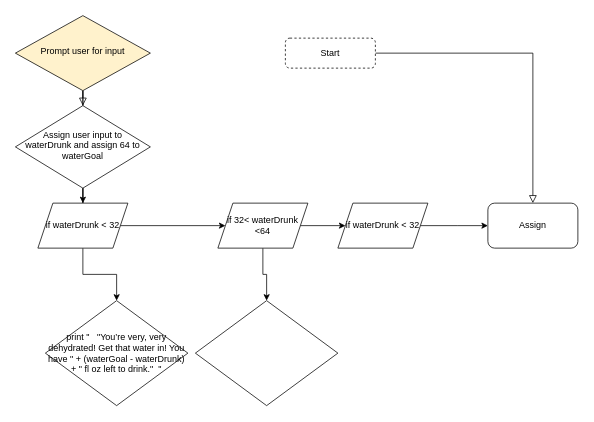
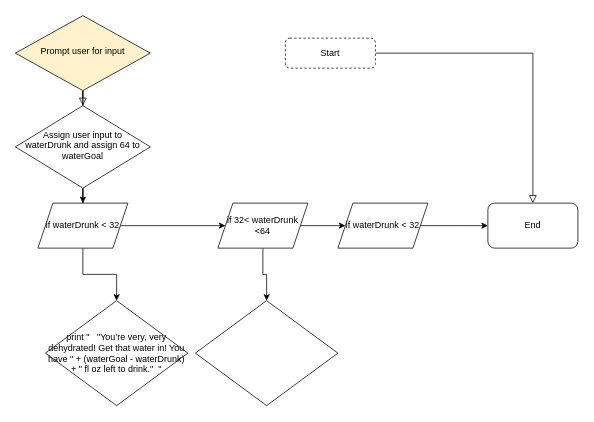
- <mxCell id="16" value="Assign" style="rounded=1;whiteSpace=wrap;html=1;" vertex="1" parent="1"><mxGeometry x="650" y="270" width="120" height="60" as="geometry" /></mxCell>
+ <mxCell id="16" value="End" style="rounded=1;whiteSpace=wrap;html=1;" vertex="1" parent="1"><mxGeometry x="650" y="270" width="120" height="60" as="geometry" /></mxCell>
